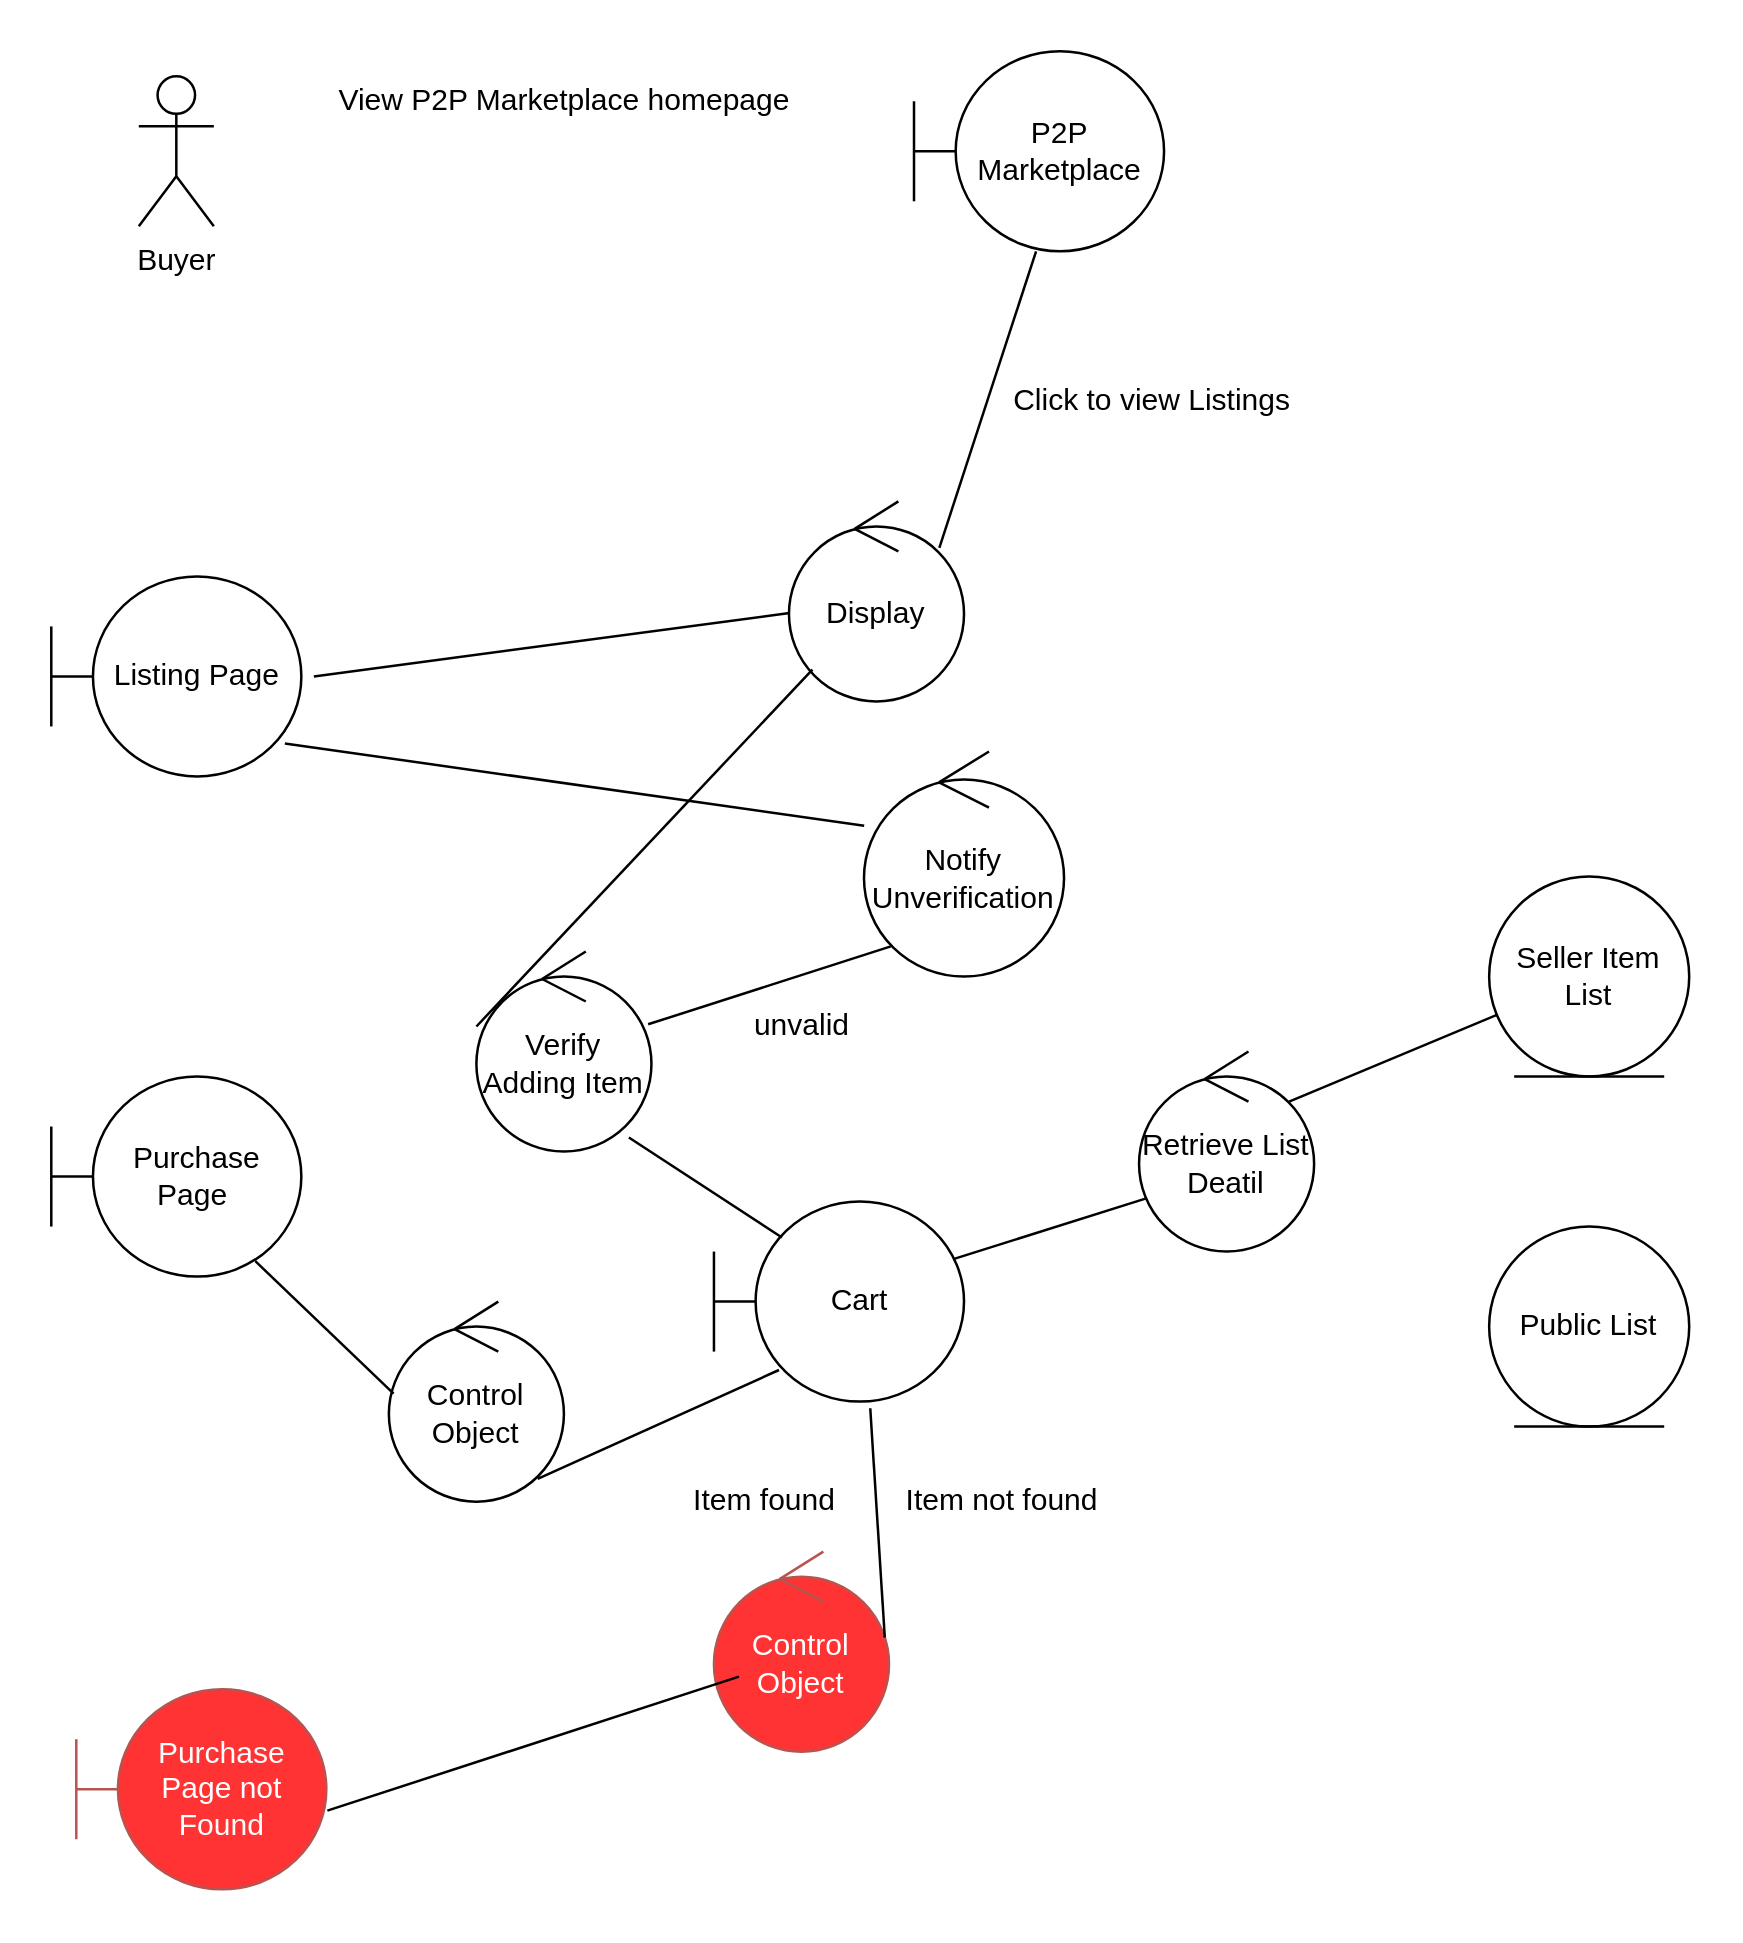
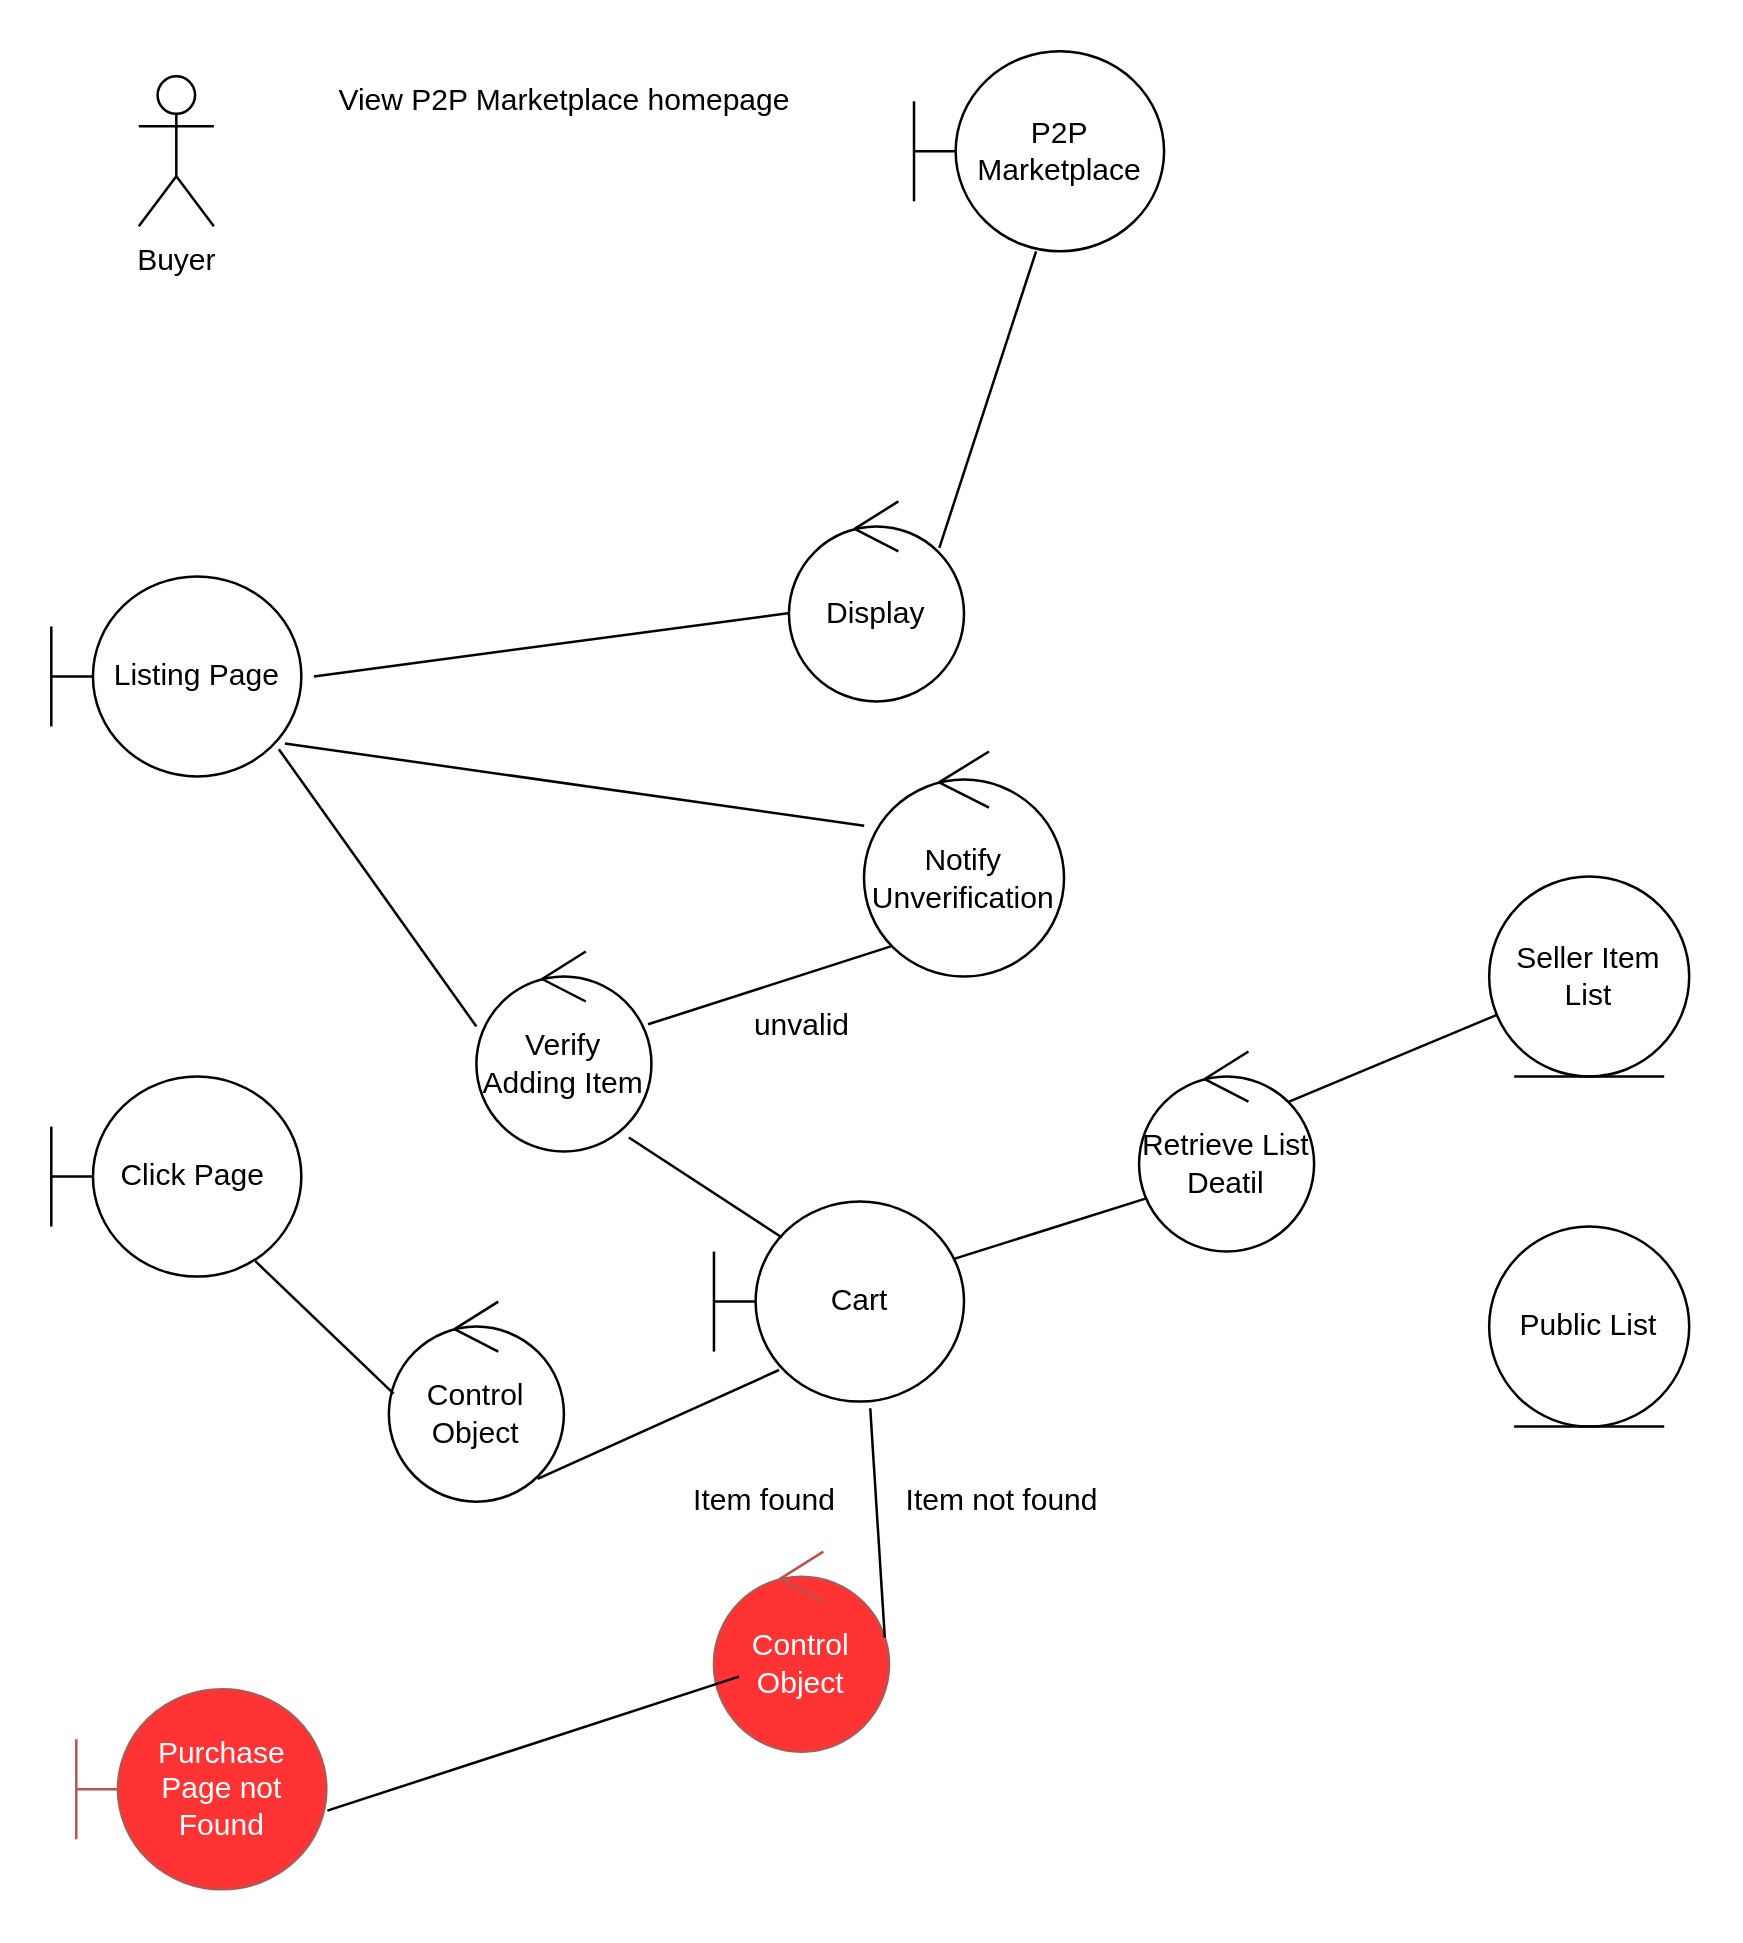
- <mxCell id="14" value="Click to view Listings" style="text;html=1;align=center;verticalAlign=middle;resizable=0;points=[];autosize=1;strokeColor=none;fillColor=none;" vertex="1" parent="1"><mxGeometry x="395" y="150" width="130" height="20" as="geometry" /></mxCell>
- <mxCell id="18" value="" style="endArrow=none;html=1;rounded=0;exitX=0;exitY=0.375;exitDx=0;exitDy=0;exitPerimeter=0;" edge="1" parent="1" source="11" target="9"><mxGeometry width="50" height="50" relative="1" as="geometry"><mxPoint x="105" y="390" as="sourcePoint" /><mxPoint x="155" y="340" as="targetPoint" /></mxGeometry></mxCell>
+ <mxCell id="18" value="" style="endArrow=none;html=1;rounded=0;entryX=0.91;entryY=0.864;entryDx=0;entryDy=0;entryPerimeter=0;exitX=0;exitY=0.375;exitDx=0;exitDy=0;exitPerimeter=0;" edge="1" parent="1" source="11" target="4"><mxGeometry width="50" height="50" relative="1" as="geometry"><mxPoint x="105" y="390" as="sourcePoint" /><mxPoint x="155" y="340" as="targetPoint" /></mxGeometry></mxCell>
- <mxCell id="5" value="Purchase Page&amp;nbsp;" style="shape=umlBoundary;whiteSpace=wrap;html=1;" vertex="1" parent="1"><mxGeometry x="20" y="430" width="100" height="80" as="geometry" /></mxCell>
+ <mxCell id="5" value="Click Page&amp;nbsp;" style="shape=umlBoundary;whiteSpace=wrap;html=1;" vertex="1" parent="1"><mxGeometry x="20" y="430" width="100" height="80" as="geometry" /></mxCell>
